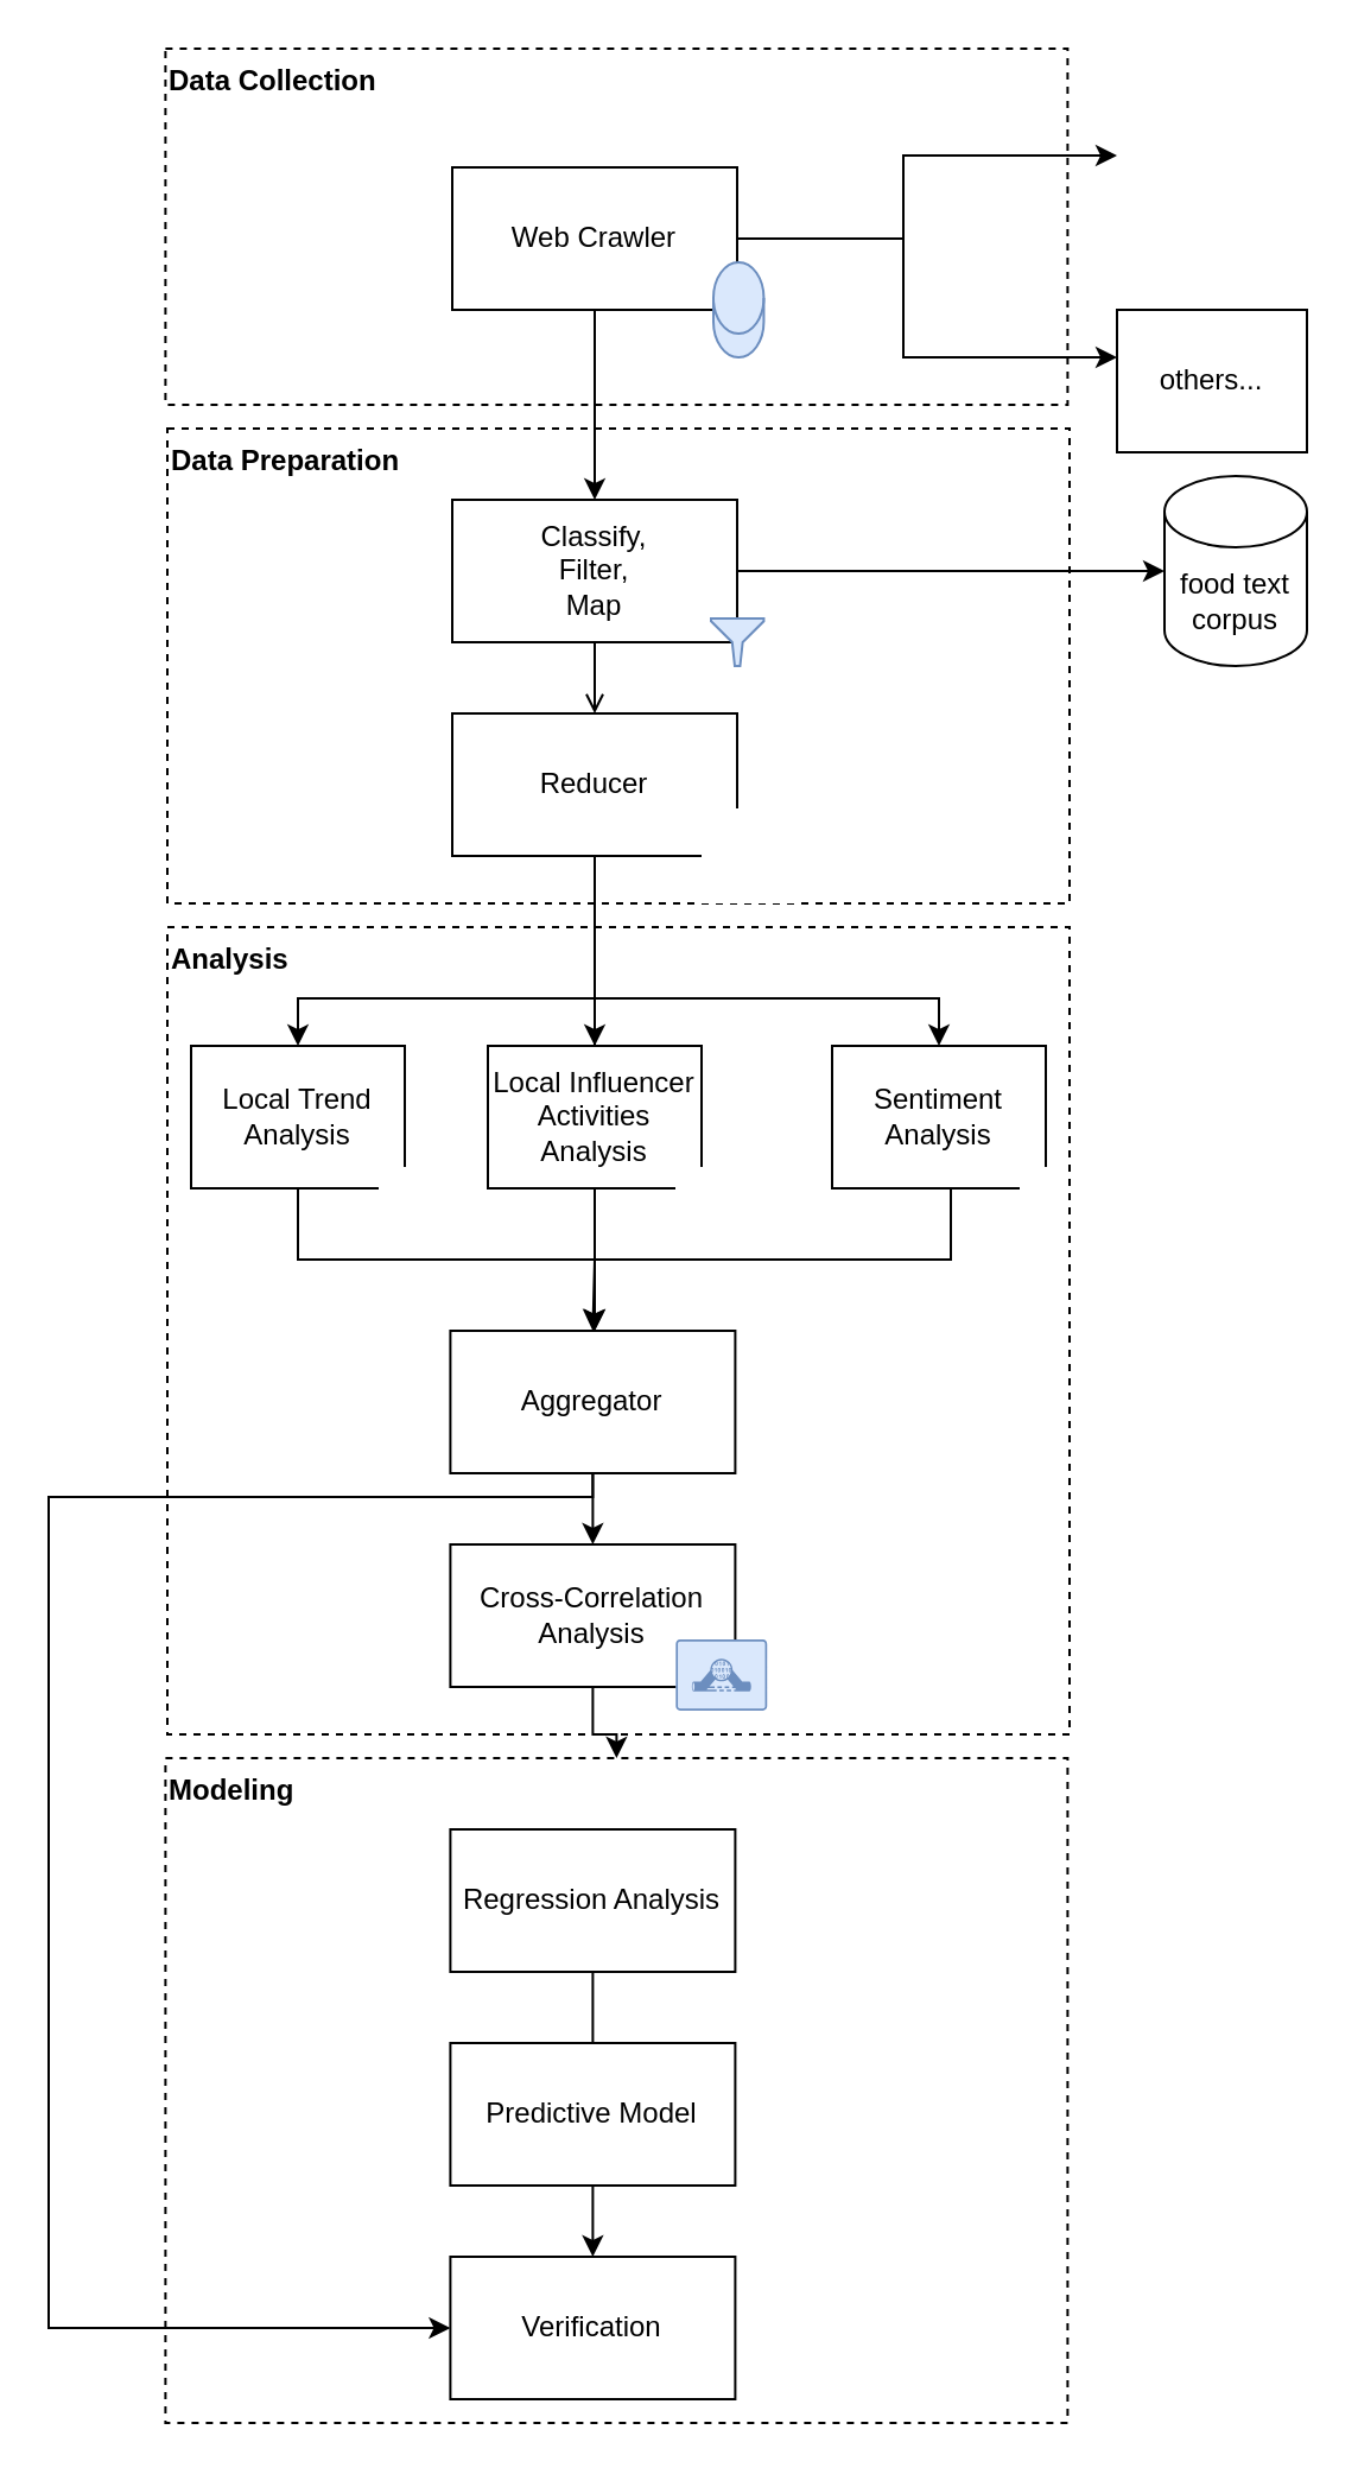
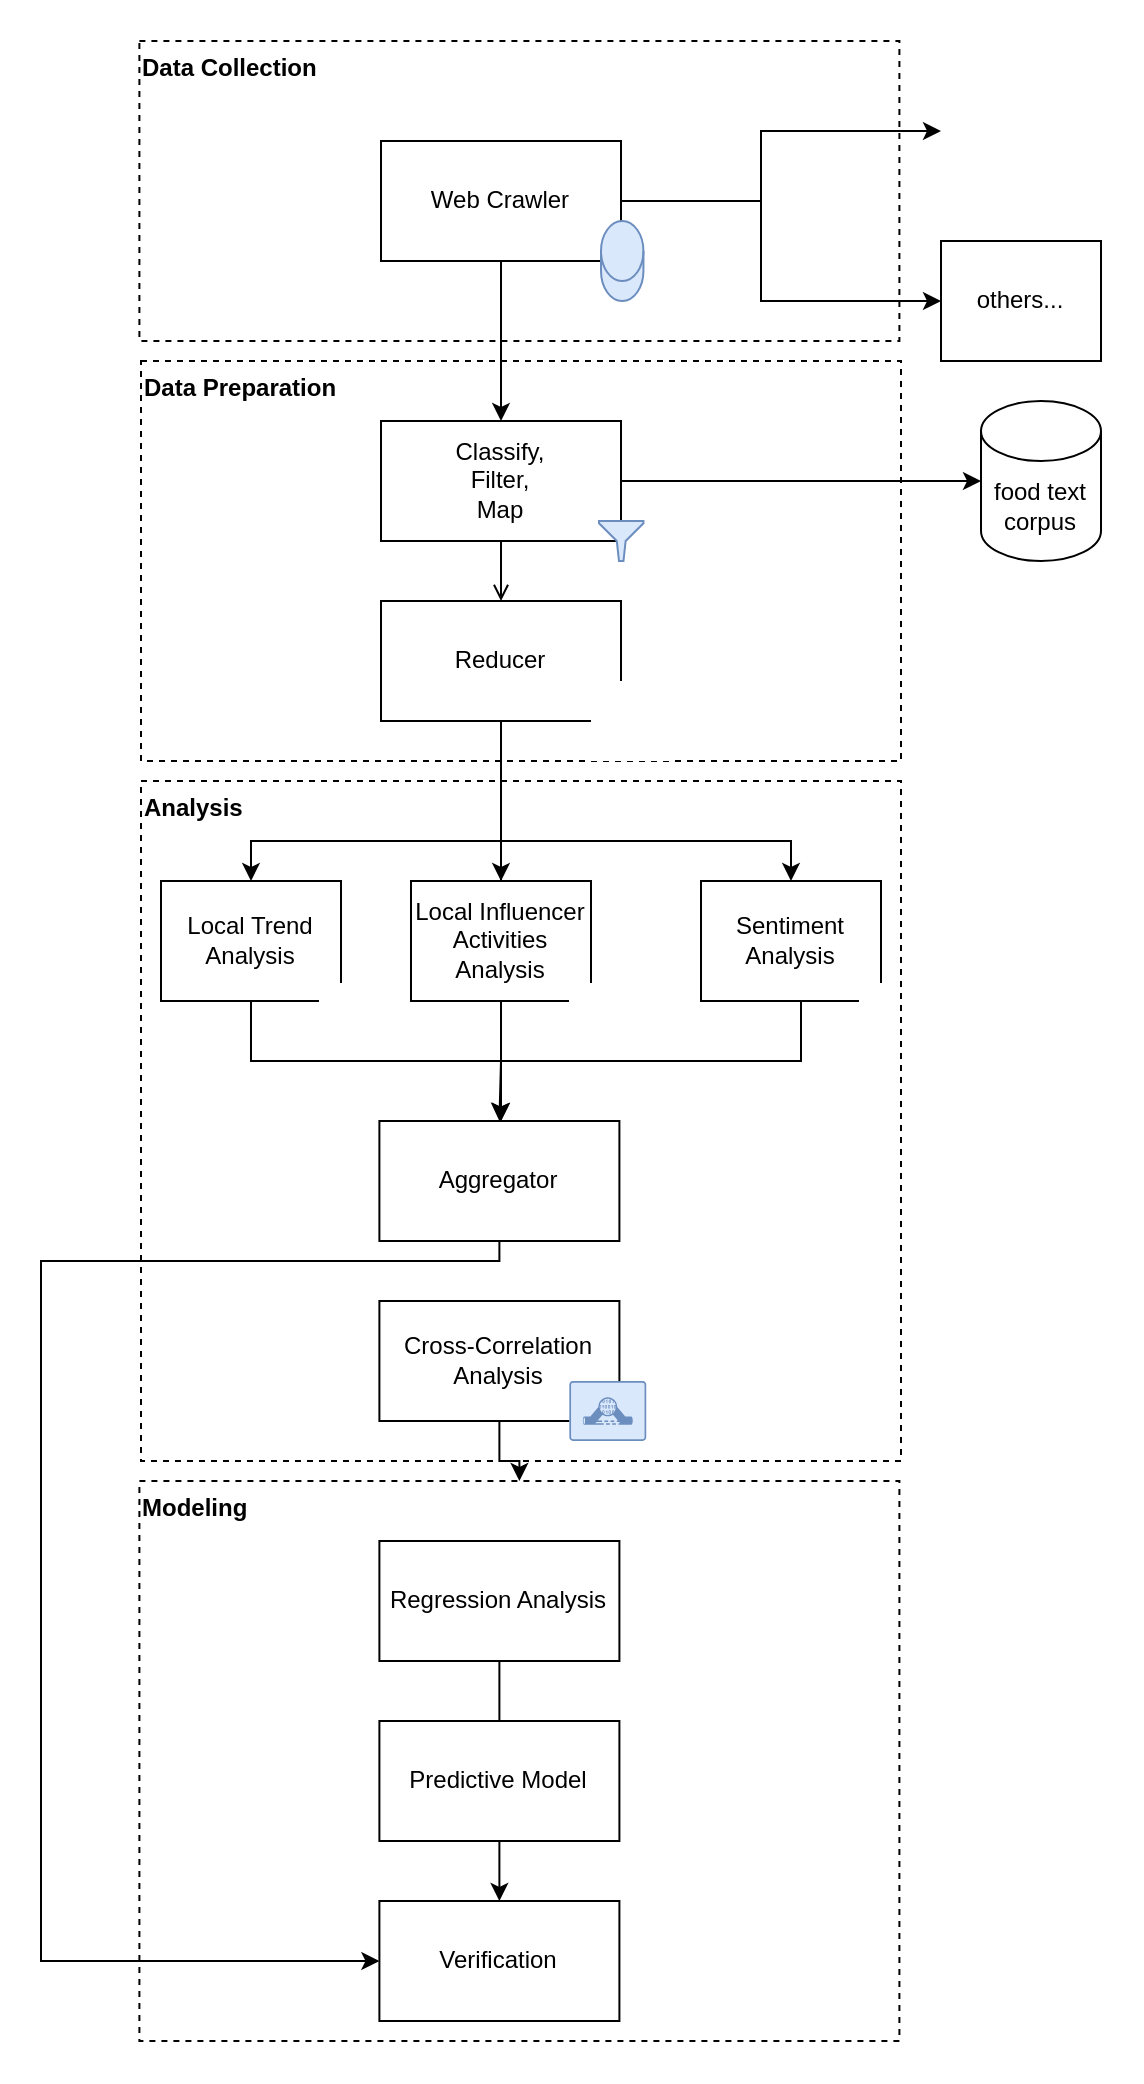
- <mxCell id="44" value="others..." style="rounded=0;whiteSpace=wrap;html=1;" vertex="1" parent="1"><mxGeometry x="470" y="130" width="80" height="60" as="geometry" /></mxCell>
+ <mxCell id="44" value="others..." style="rounded=0;whiteSpace=wrap;html=1;" vertex="1" parent="1"><mxGeometry x="470" y="120" width="80" height="60" as="geometry" /></mxCell>
- <mxCell id="42" style="edgeStyle=orthogonalEdgeStyle;rounded=0;orthogonalLoop=1;jettySize=auto;html=1;fontSize=18;" parent="1" source="43" target="8" edge="1"><mxGeometry relative="1" as="geometry" /></mxCell>
